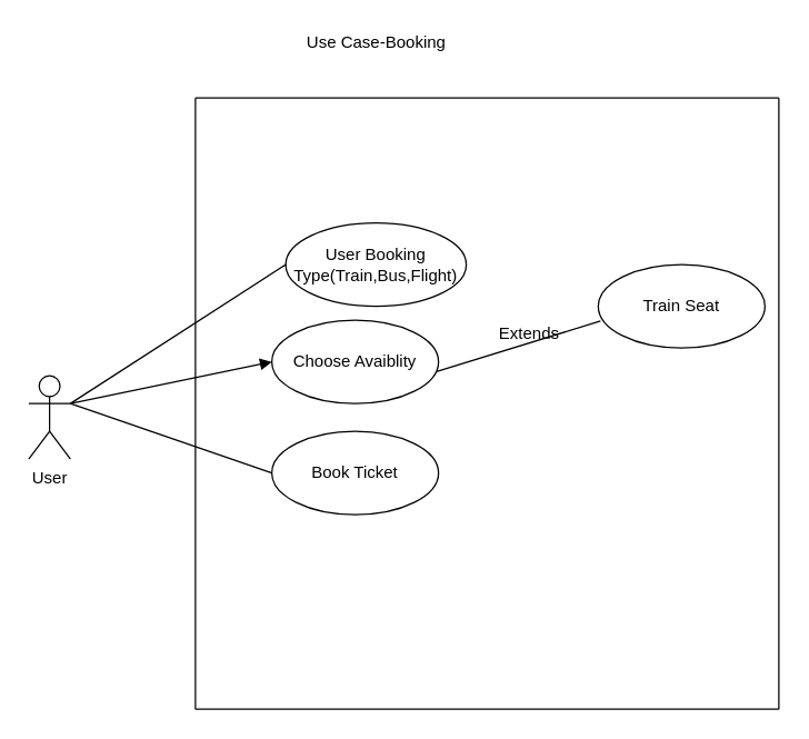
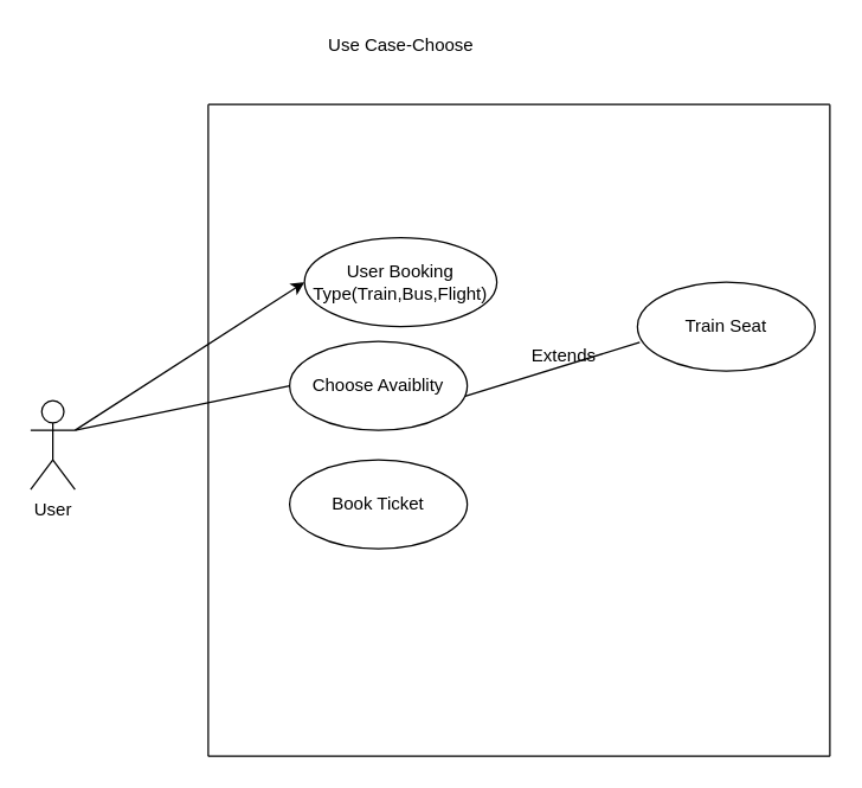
- <mxCell id="16" value="Use Case-Booking" style="text;html=1;align=center;verticalAlign=middle;resizable=0;points=[];autosize=1;strokeColor=none;fillColor=none;" vertex="1" parent="1"><mxGeometry x="210" y="20" width="120" height="20" as="geometry" /></mxCell>
+ <mxCell id="16" value="Use Case-Choose" style="text;html=1;align=center;verticalAlign=middle;resizable=0;points=[];autosize=1;strokeColor=none;fillColor=none;" vertex="1" parent="1"><mxGeometry x="210" y="20" width="120" height="20" as="geometry" /></mxCell>
- <mxCell id="11" value="" style="endArrow=none;html=1;entryX=0;entryY=0.5;entryDx=0;entryDy=0;exitX=1;exitY=0.333;exitDx=0;exitDy=0;exitPerimeter=0;" edge="1" parent="1" source="2" target="3"><mxGeometry width="50" height="50" relative="1" as="geometry"><mxPoint x="90" y="280" as="sourcePoint" /><mxPoint x="330" y="80" as="targetPoint" /></mxGeometry></mxCell>
+ <mxCell id="11" value="" style="endArrow=classic;html=1;entryX=0;entryY=0.5;entryDx=0;entryDy=0;exitX=1;exitY=0.333;exitDx=0;exitDy=0;exitPerimeter=0;" edge="1" parent="1" source="2" target="3"><mxGeometry width="50" height="50" relative="1" as="geometry"><mxPoint x="90" y="280" as="sourcePoint" /><mxPoint x="330" y="80" as="targetPoint" /></mxGeometry></mxCell>
- <mxCell id="12" value="" style="endArrow=block;html=1;entryX=0;entryY=0.5;entryDx=0;entryDy=0;exitX=1;exitY=0.333;exitDx=0;exitDy=0;exitPerimeter=0;" edge="1" parent="1" source="2" target="4"><mxGeometry width="50" height="50" relative="1" as="geometry"><mxPoint x="60" y="300" as="sourcePoint" /><mxPoint x="215" y="200" as="targetPoint" /></mxGeometry></mxCell>
+ <mxCell id="12" value="" style="endArrow=none;html=1;entryX=0;entryY=0.5;entryDx=0;entryDy=0;exitX=1;exitY=0.333;exitDx=0;exitDy=0;exitPerimeter=0;" edge="1" parent="1" source="2" target="4"><mxGeometry width="50" height="50" relative="1" as="geometry"><mxPoint x="60" y="300" as="sourcePoint" /><mxPoint x="215" y="200" as="targetPoint" /></mxGeometry></mxCell>
- <mxCell id="13" value="" style="endArrow=none;html=1;entryX=0;entryY=0.5;entryDx=0;entryDy=0;exitX=1;exitY=0.333;exitDx=0;exitDy=0;exitPerimeter=0;" edge="1" parent="1" source="2" target="5"><mxGeometry width="50" height="50" relative="1" as="geometry"><mxPoint x="70" y="310" as="sourcePoint" /><mxPoint x="225" y="210" as="targetPoint" /></mxGeometry></mxCell>
